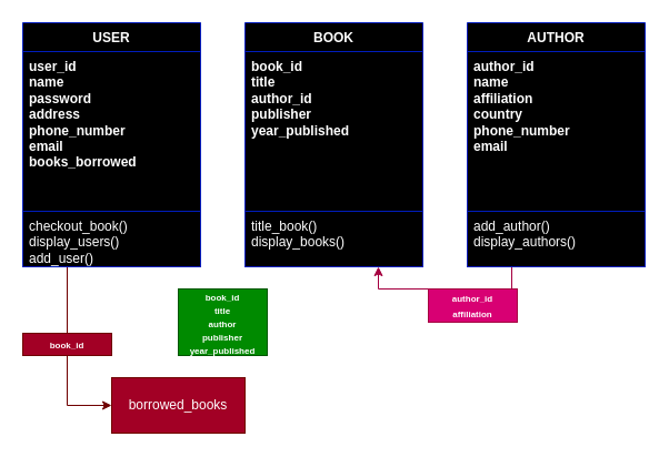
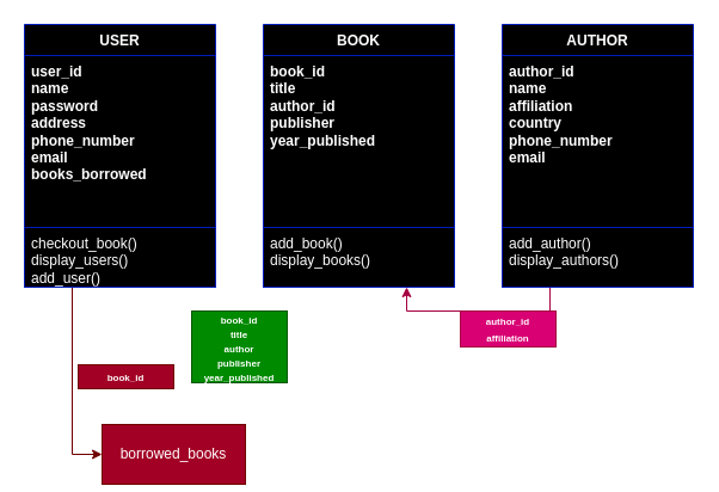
- <mxCell id="8" value="title_book()&lt;div&gt;display_books()&lt;/div&gt;" style="text;strokeColor=#001DBC;fillColor=#0050ef;align=left;verticalAlign=top;spacingLeft=4;spacingRight=4;overflow=hidden;rotatable=0;points=[[0,0.5],[1,0.5]];portConstraint=eastwest;whiteSpace=wrap;html=1;fontColor=#ffffff;gradientColor=light-dark(#000000,#5134FF);" vertex="1" parent="6"><mxGeometry y="170" width="160" height="50" as="geometry" /></mxCell>
+ <mxCell id="8" value="add_book()&lt;div&gt;display_books()&lt;/div&gt;" style="text;strokeColor=#001DBC;fillColor=#0050ef;align=left;verticalAlign=top;spacingLeft=4;spacingRight=4;overflow=hidden;rotatable=0;points=[[0,0.5],[1,0.5]];portConstraint=eastwest;whiteSpace=wrap;html=1;fontColor=#ffffff;gradientColor=light-dark(#000000,#5134FF);" vertex="1" parent="6"><mxGeometry y="170" width="160" height="50" as="geometry" /></mxCell>
- <mxCell id="16" value="&lt;div style=&quot;line-height: 100%;&quot;&gt;&lt;div&gt;&lt;span style=&quot;font-size: 8px;&quot;&gt;&lt;b&gt;book_id&lt;/b&gt;&lt;/span&gt;&lt;/div&gt;&lt;div&gt;&lt;/div&gt;&lt;/div&gt;" style="text;html=1;align=center;verticalAlign=middle;whiteSpace=wrap;rounded=0;fillColor=#a20025;fontColor=#ffffff;strokeColor=#6F0000;" vertex="1" parent="1"><mxGeometry x="20" y="300" width="80" height="20" as="geometry" /></mxCell>
+ <mxCell id="16" value="&lt;div style=&quot;line-height: 100%;&quot;&gt;&lt;div&gt;&lt;span style=&quot;font-size: 8px;&quot;&gt;&lt;b&gt;book_id&lt;/b&gt;&lt;/span&gt;&lt;/div&gt;&lt;div&gt;&lt;/div&gt;&lt;/div&gt;" style="text;html=1;align=center;verticalAlign=middle;whiteSpace=wrap;rounded=0;fillColor=#a20025;fontColor=#ffffff;strokeColor=#6F0000;" vertex="1" parent="1"><mxGeometry x="65" y="305" width="80" height="20" as="geometry" /></mxCell>
- <mxCell id="15" value="borrowed_books" style="html=1;whiteSpace=wrap;fillColor=#a20025;fontColor=#ffffff;strokeColor=#6F0000;" vertex="1" parent="1"><mxGeometry x="100" y="340" width="120" height="50" as="geometry" /></mxCell>
+ <mxCell id="15" value="borrowed_books" style="html=1;whiteSpace=wrap;fillColor=#a20025;fontColor=#ffffff;strokeColor=#6F0000;" vertex="1" parent="1"><mxGeometry x="85" y="355" width="120" height="50" as="geometry" /></mxCell>
